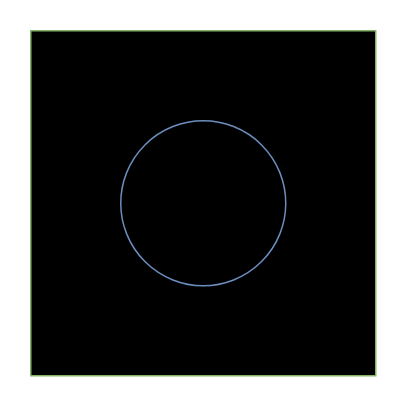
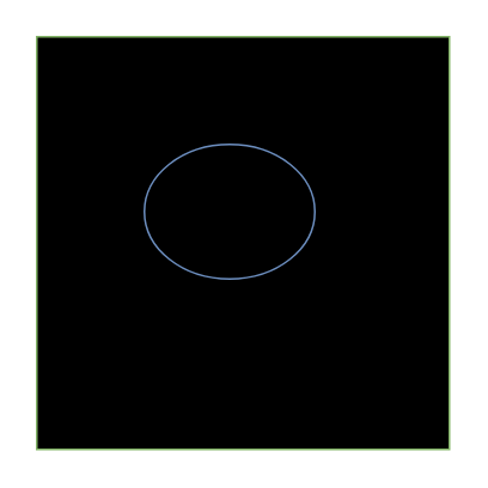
- <mxCell id="4" value="&lt;b&gt;Backend Nodejs&lt;/b&gt;" style="ellipse;whiteSpace=wrap;html=1;aspect=fixed;fillColor=#dae8fc;strokeColor=#6c8ebf;gradientColor=light-dark(#549c90, #ededed);" vertex="1" parent="2"><mxGeometry x="60" y="60" width="110" height="110" as="geometry" /></mxCell>
+ <mxCell id="4" value="&lt;b&gt;Backend Nodejs&lt;/b&gt;" style="ellipse;whiteSpace=wrap;html=1;aspect=fixed;fillColor=#dae8fc;strokeColor=#6c8ebf;gradientColor=light-dark(#549c90, #ededed);" vertex="1" parent="2"><mxGeometry x="60" y="60" width="95" height="75" as="geometry" /></mxCell>
